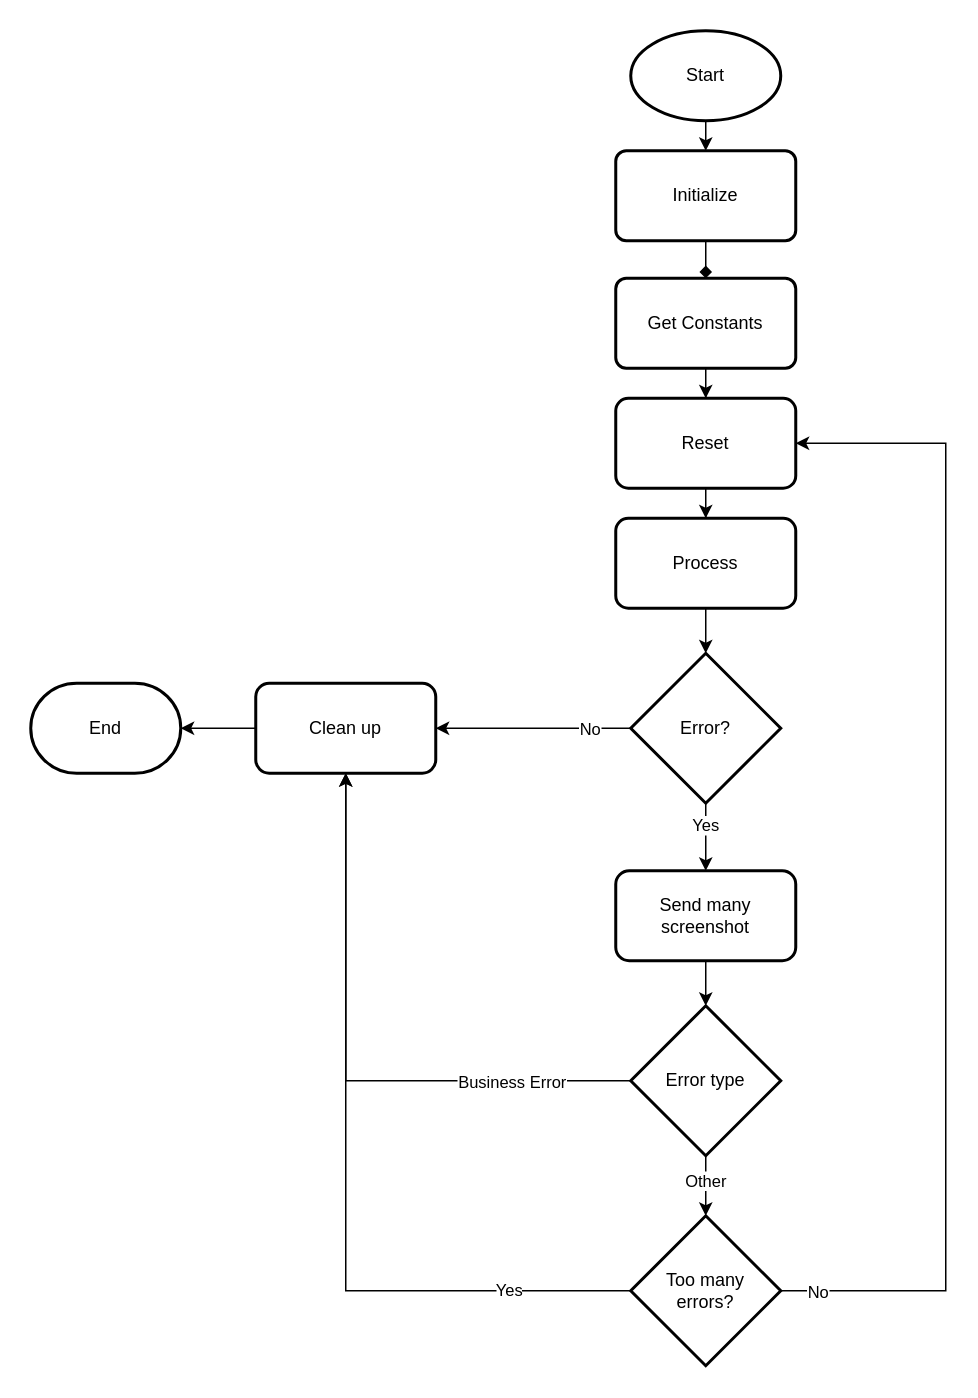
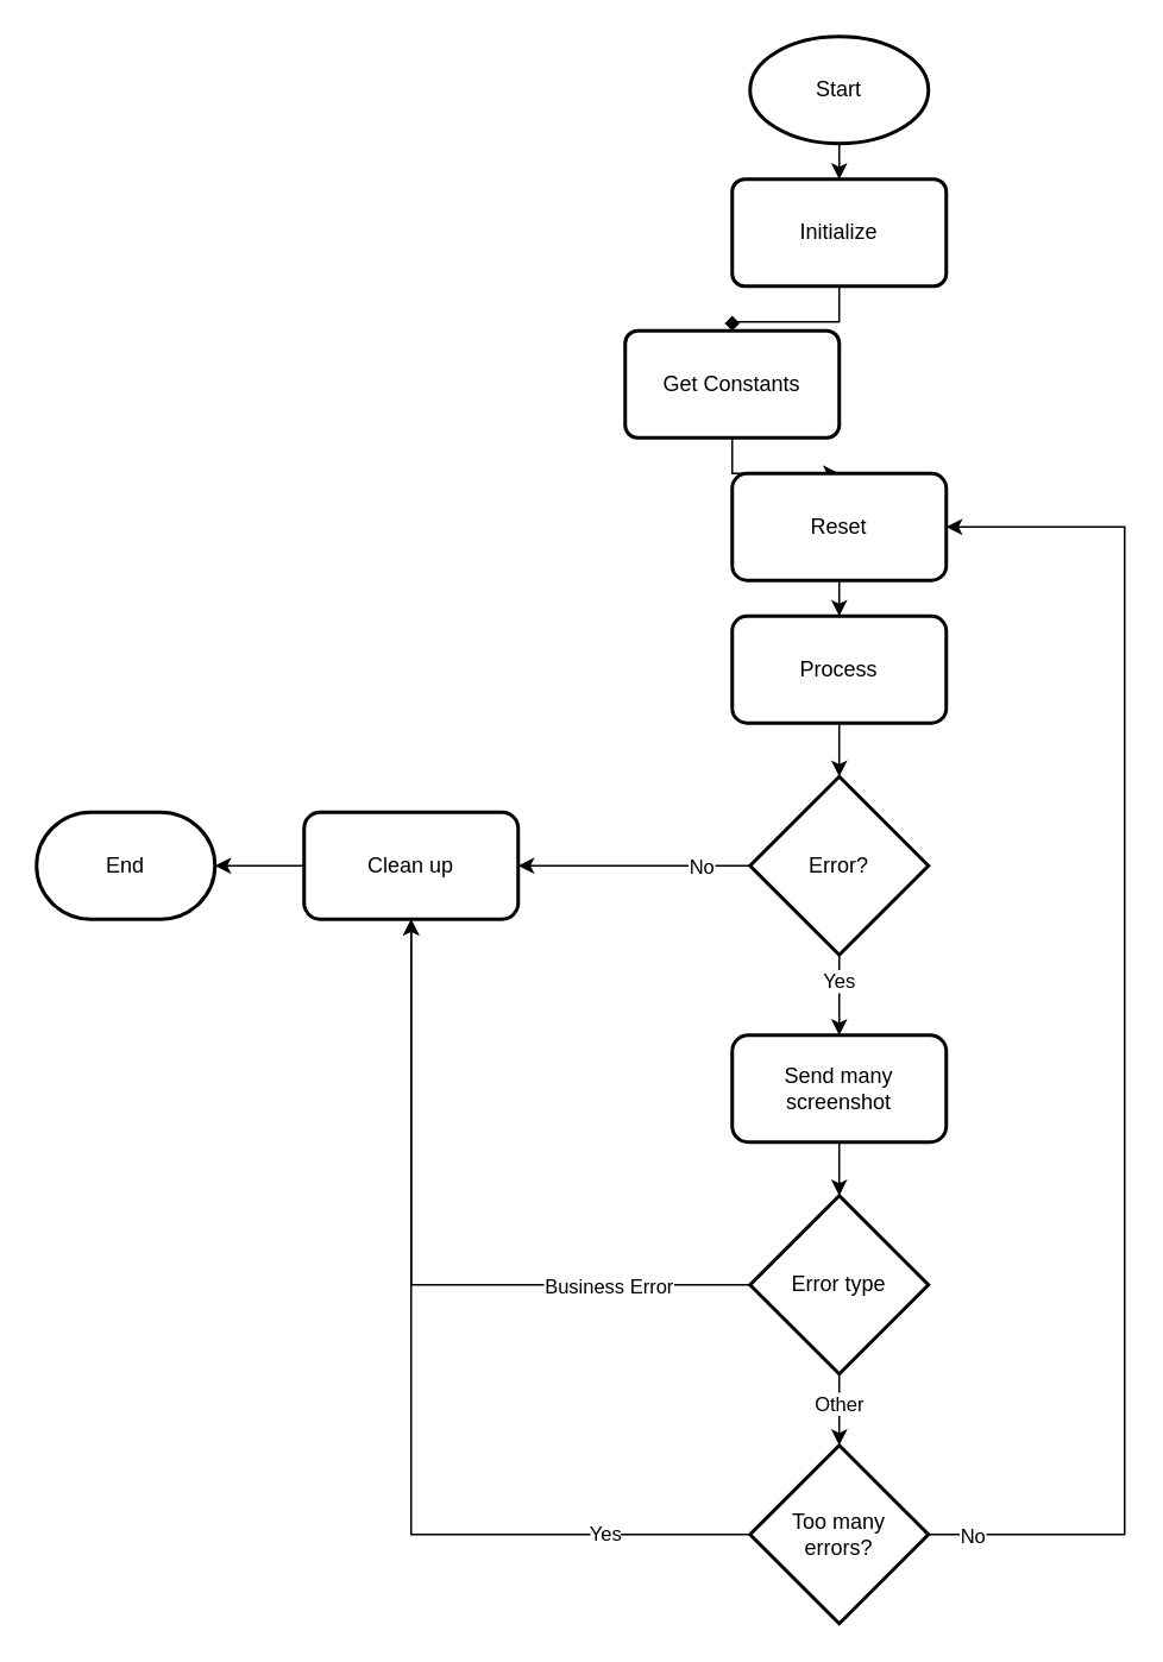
- <mxCell id="7" value="Get Constants" style="rounded=1;whiteSpace=wrap;html=1;absoluteArcSize=1;arcSize=14;strokeWidth=2;" parent="1" vertex="1"><mxGeometry x="410" y="185" width="120" height="60" as="geometry" /></mxCell>
+ <mxCell id="7" value="Get Constants" style="rounded=1;whiteSpace=wrap;html=1;absoluteArcSize=1;arcSize=14;strokeWidth=2;" parent="1" vertex="1"><mxGeometry x="350" y="185" width="120" height="60" as="geometry" /></mxCell>
